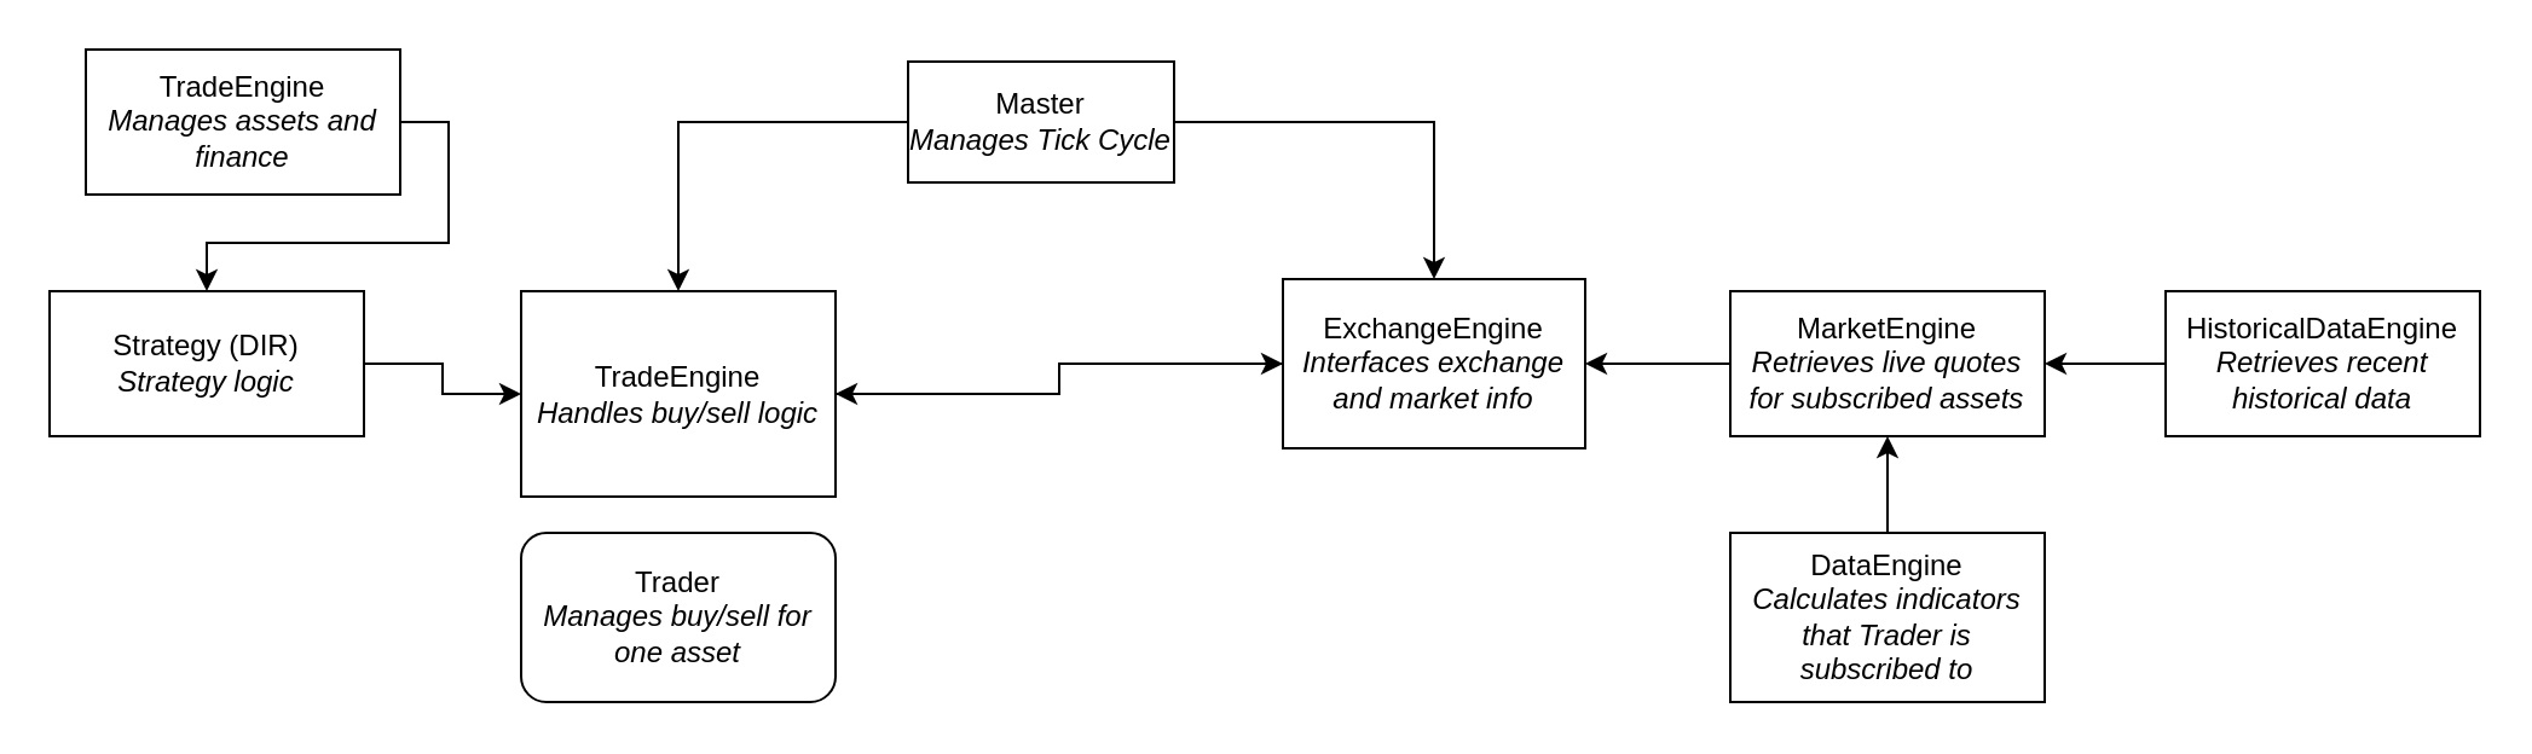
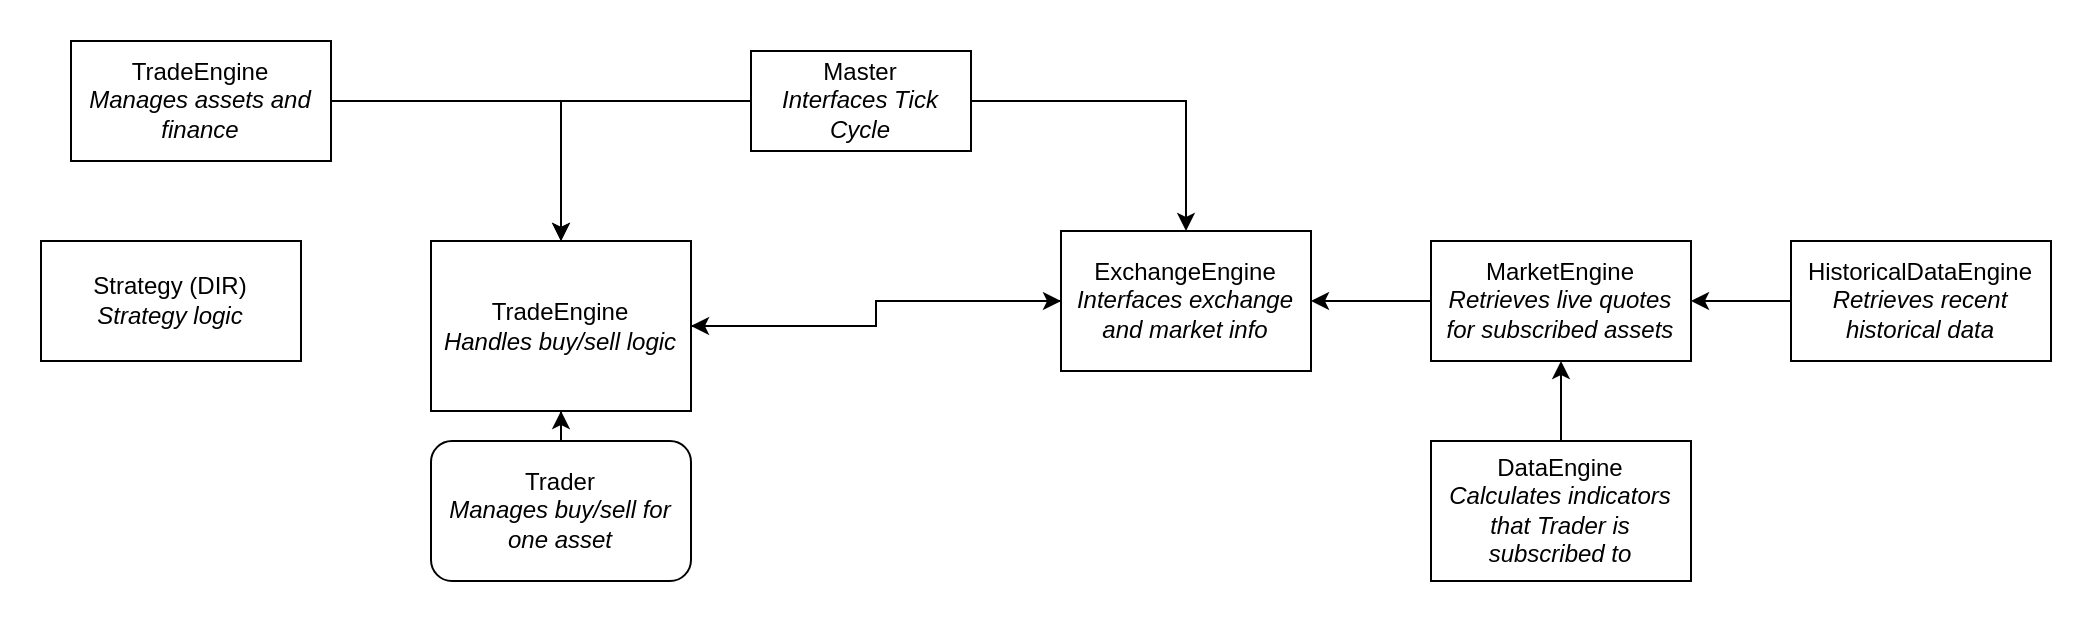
- <mxCell id="4" value="Master&lt;div&gt;&lt;i&gt;Manages Tick Cycle&lt;/i&gt;&lt;/div&gt;" style="html=1;whiteSpace=wrap;" parent="1" vertex="1"><mxGeometry x="375" y="25" width="110" height="50" as="geometry" /></mxCell>
+ <mxCell id="4" value="Master&lt;div&gt;&lt;i&gt;Interfaces Tick Cycle&lt;/i&gt;&lt;/div&gt;" style="html=1;whiteSpace=wrap;" parent="1" vertex="1"><mxGeometry x="375" y="25" width="110" height="50" as="geometry" /></mxCell>
- <mxCell id="17" style="edgeStyle=orthogonalEdgeStyle;rounded=0;orthogonalLoop=1;jettySize=auto;html=1;exitX=1;exitY=0.5;exitDx=0;exitDy=0;" parent="1" source="18" target="20" edge="1"><mxGeometry relative="1" as="geometry" /></mxCell>
+ <mxCell id="17" style="edgeStyle=orthogonalEdgeStyle;rounded=0;orthogonalLoop=1;jettySize=auto;html=1;exitX=1;exitY=0.5;exitDx=0;exitDy=0;entryX=0.5;entryY=0;entryDx=0;entryDy=0;" parent="1" source="18" target="16" edge="1"><mxGeometry relative="1" as="geometry" /></mxCell>
- <mxCell id="19" value="" style="edgeStyle=orthogonalEdgeStyle;rounded=0;orthogonalLoop=1;jettySize=auto;html=1;" parent="1" source="20" target="16" edge="1"><mxGeometry relative="1" as="geometry" /></mxCell>
+ <mxCell id="7" value="" style="edgeStyle=orthogonalEdgeStyle;rounded=0;orthogonalLoop=1;jettySize=auto;html=1;" parent="1" source="8" target="16" edge="1"><mxGeometry relative="1" as="geometry" /></mxCell>
